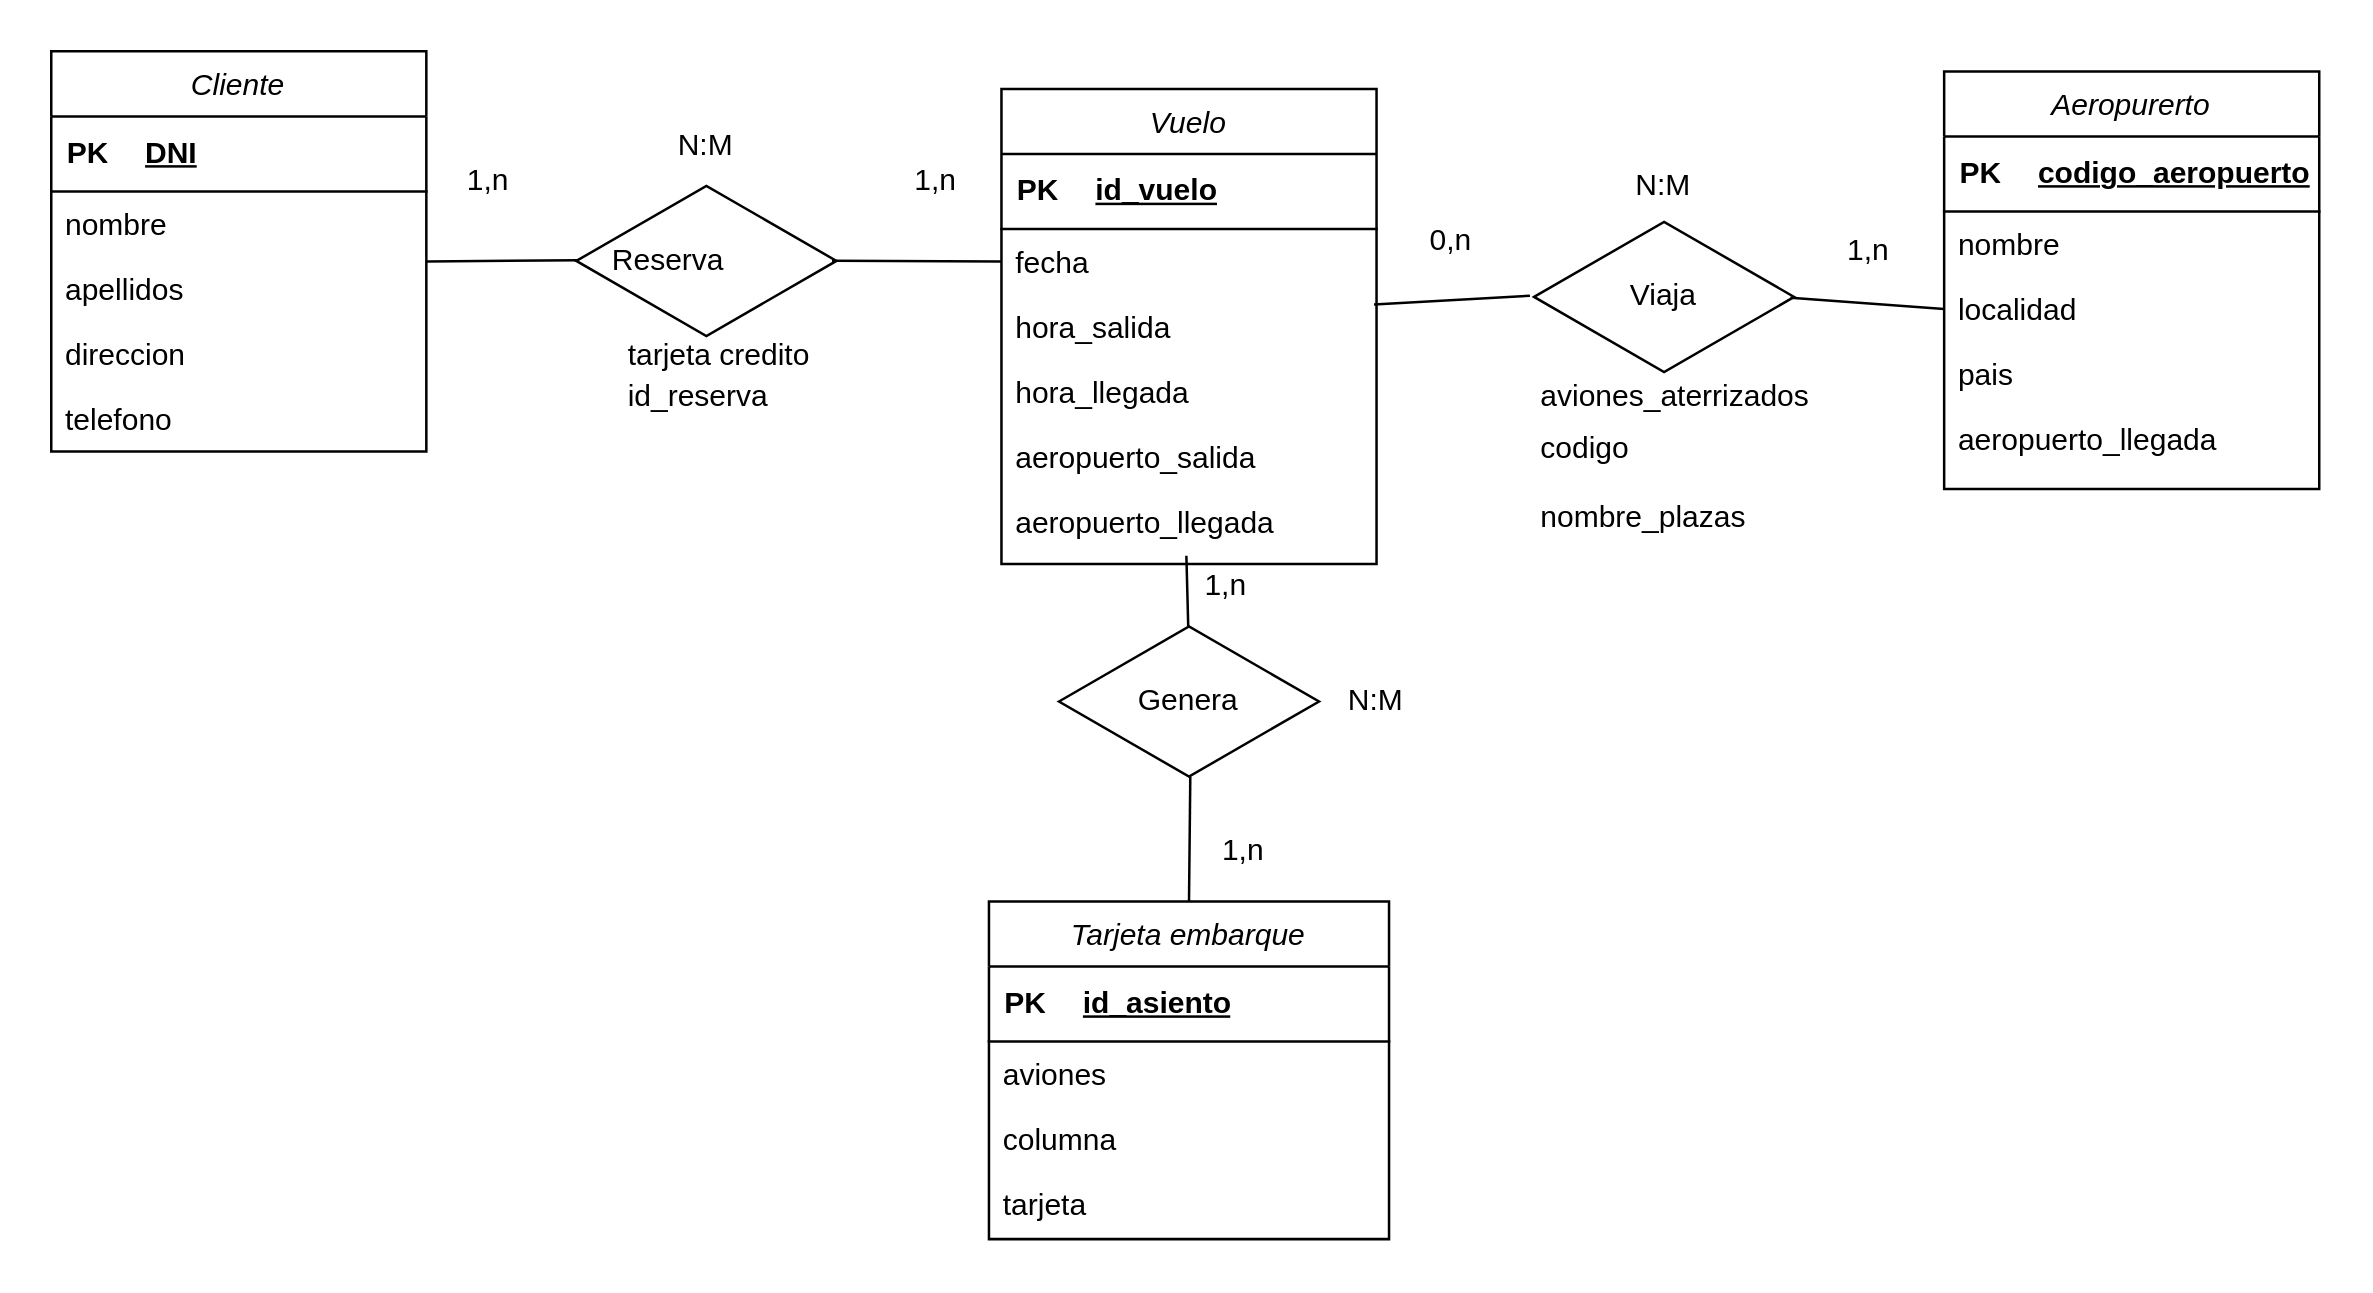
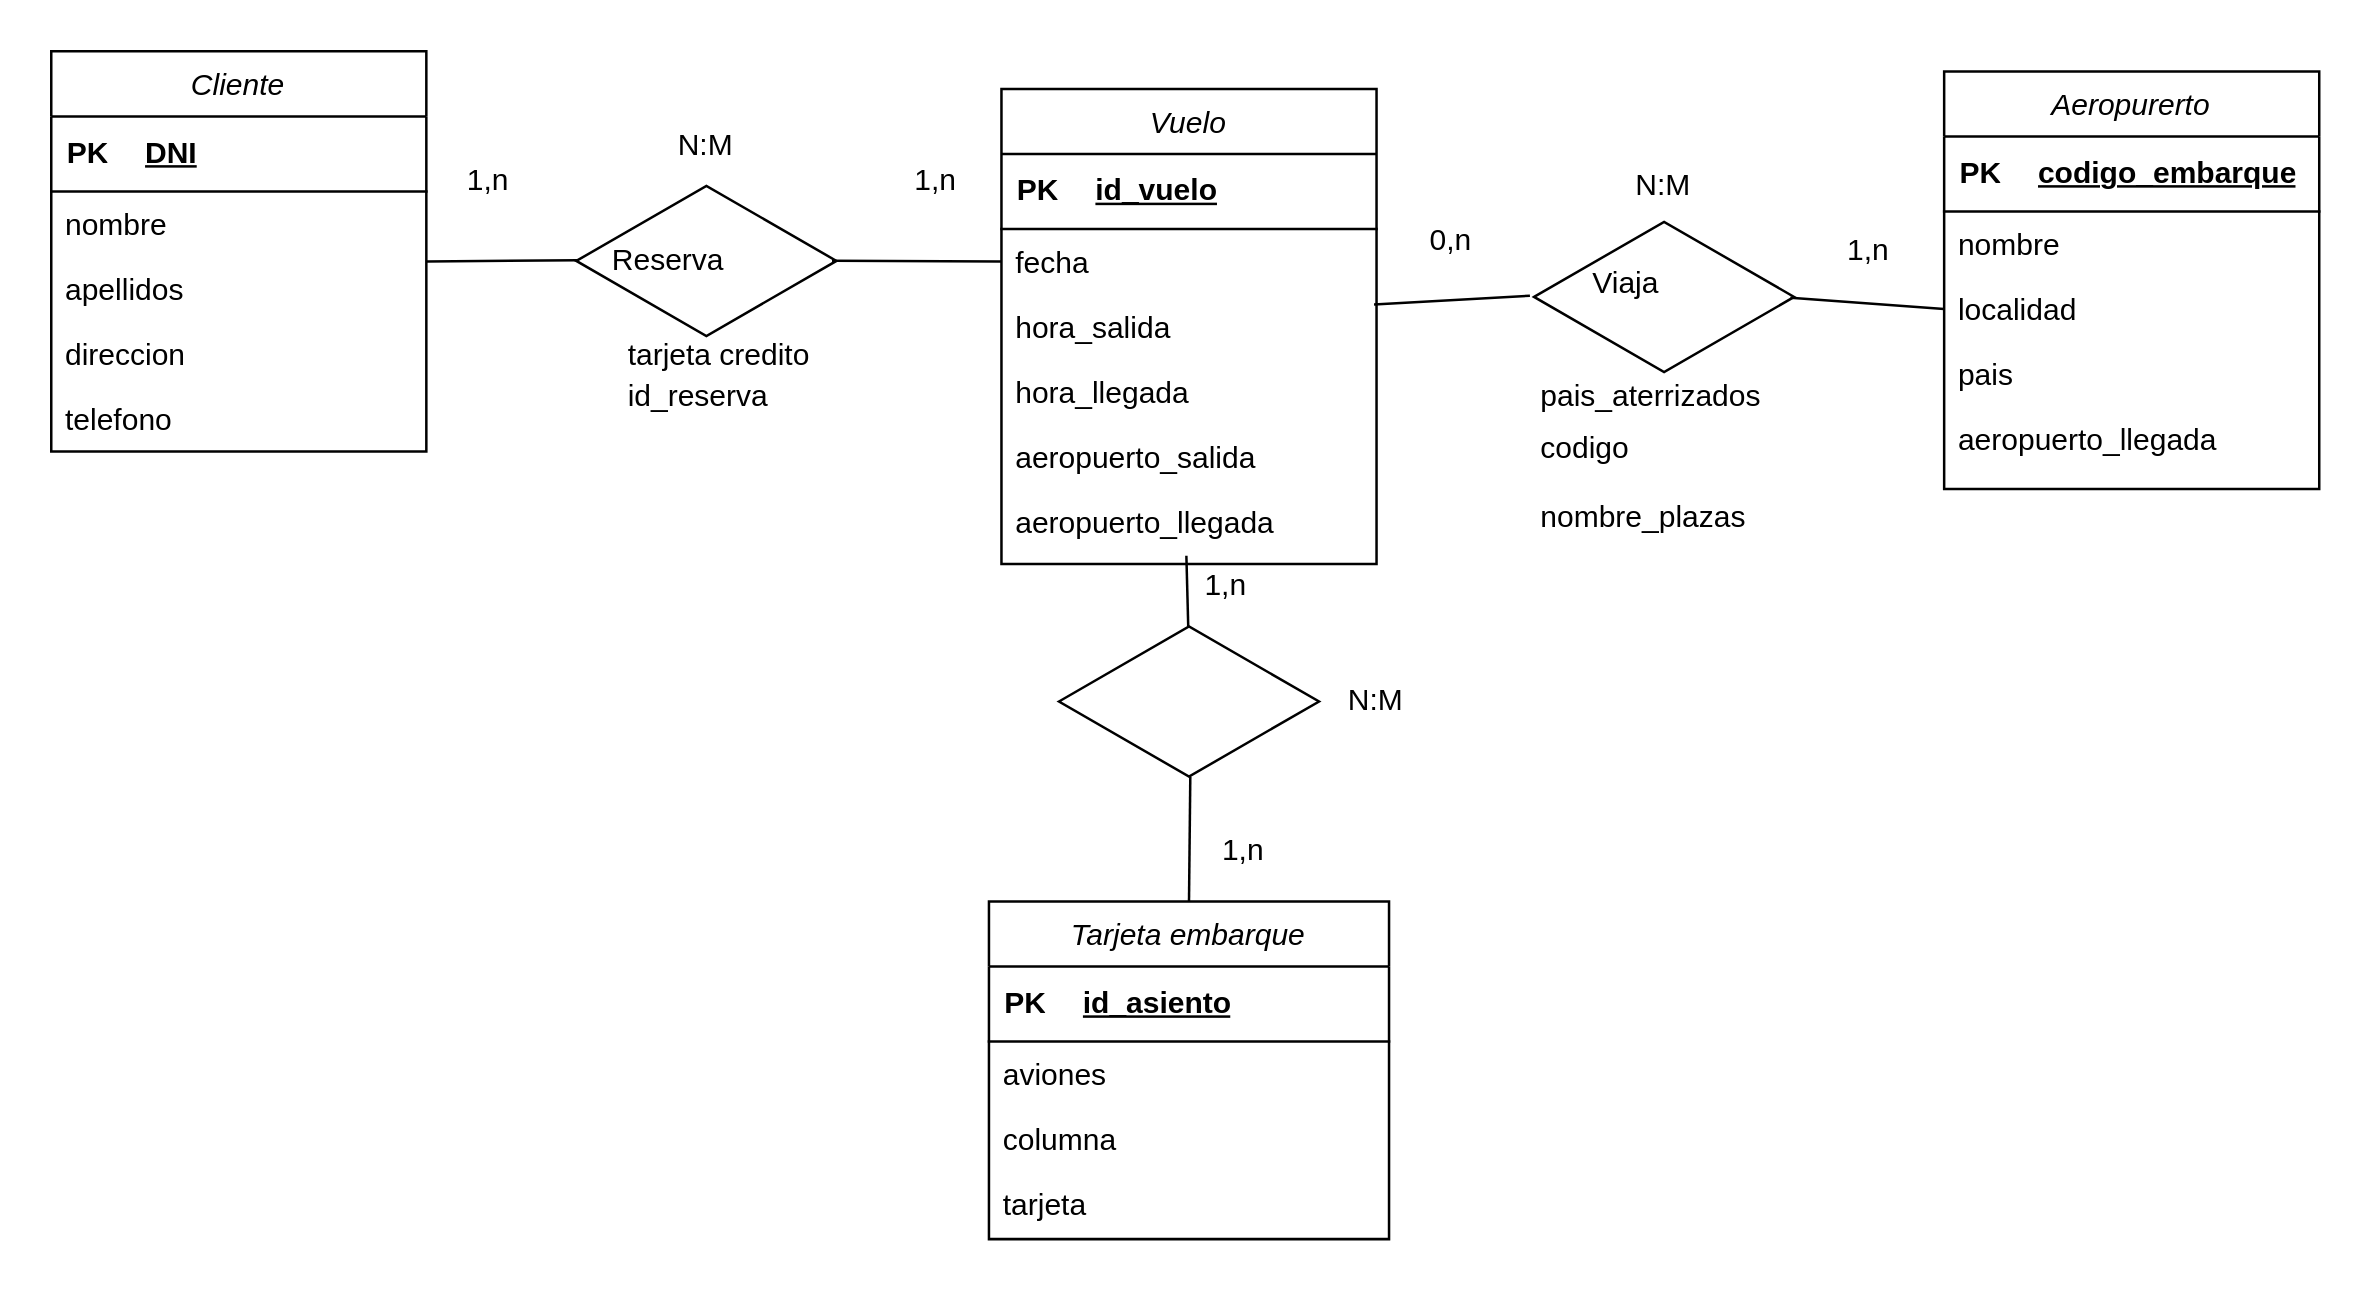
- <mxCell id="50" value="codigo_aeropuerto" style="shape=partialRectangle;connectable=0;fillColor=none;top=0;left=0;bottom=0;right=0;align=left;spacingLeft=6;fontStyle=5;overflow=hidden;whiteSpace=wrap;html=1;" parent="48" vertex="1"><mxGeometry x="30" width="120" height="30" as="geometry"><mxRectangle width="120" height="30" as="alternateBounds" /></mxGeometry></mxCell>
+ <mxCell id="50" value="codigo_embarque" style="shape=partialRectangle;connectable=0;fillColor=none;top=0;left=0;bottom=0;right=0;align=left;spacingLeft=6;fontStyle=5;overflow=hidden;whiteSpace=wrap;html=1;" parent="48" vertex="1"><mxGeometry x="30" width="120" height="30" as="geometry"><mxRectangle width="120" height="30" as="alternateBounds" /></mxGeometry></mxCell>
- <mxCell id="55" value="Viaja" style="text;html=1;strokeColor=none;fillColor=none;align=center;verticalAlign=middle;whiteSpace=wrap;rounded=0;" parent="1" vertex="1"><mxGeometry x="635" y="103.2" width="60" height="30" as="geometry" /></mxCell>
+ <mxCell id="55" value="Viaja" style="text;html=1;strokeColor=none;fillColor=none;align=center;verticalAlign=middle;whiteSpace=wrap;rounded=0;" parent="1" vertex="1"><mxGeometry x="620" y="98.2" width="60" height="30" as="geometry" /></mxCell>
- <mxCell id="58" value="aviones_aterrizados" style="text;align=left;verticalAlign=top;spacingLeft=4;spacingRight=4;overflow=hidden;rotatable=0;points=[[0,0.5],[1,0.5]];portConstraint=eastwest;" parent="1" vertex="1"><mxGeometry x="610" y="144.2" width="150" height="26" as="geometry" /></mxCell>
+ <mxCell id="58" value="pais_aterrizados" style="text;align=left;verticalAlign=top;spacingLeft=4;spacingRight=4;overflow=hidden;rotatable=0;points=[[0,0.5],[1,0.5]];portConstraint=eastwest;" parent="1" vertex="1"><mxGeometry x="610" y="144.2" width="150" height="26" as="geometry" /></mxCell>
- <mxCell id="37" value="Genera" style="text;html=1;strokeColor=none;fillColor=none;align=center;verticalAlign=middle;whiteSpace=wrap;rounded=0;" parent="1" vertex="1"><mxGeometry x="445" y="265" width="60" height="30" as="geometry" /></mxCell>
